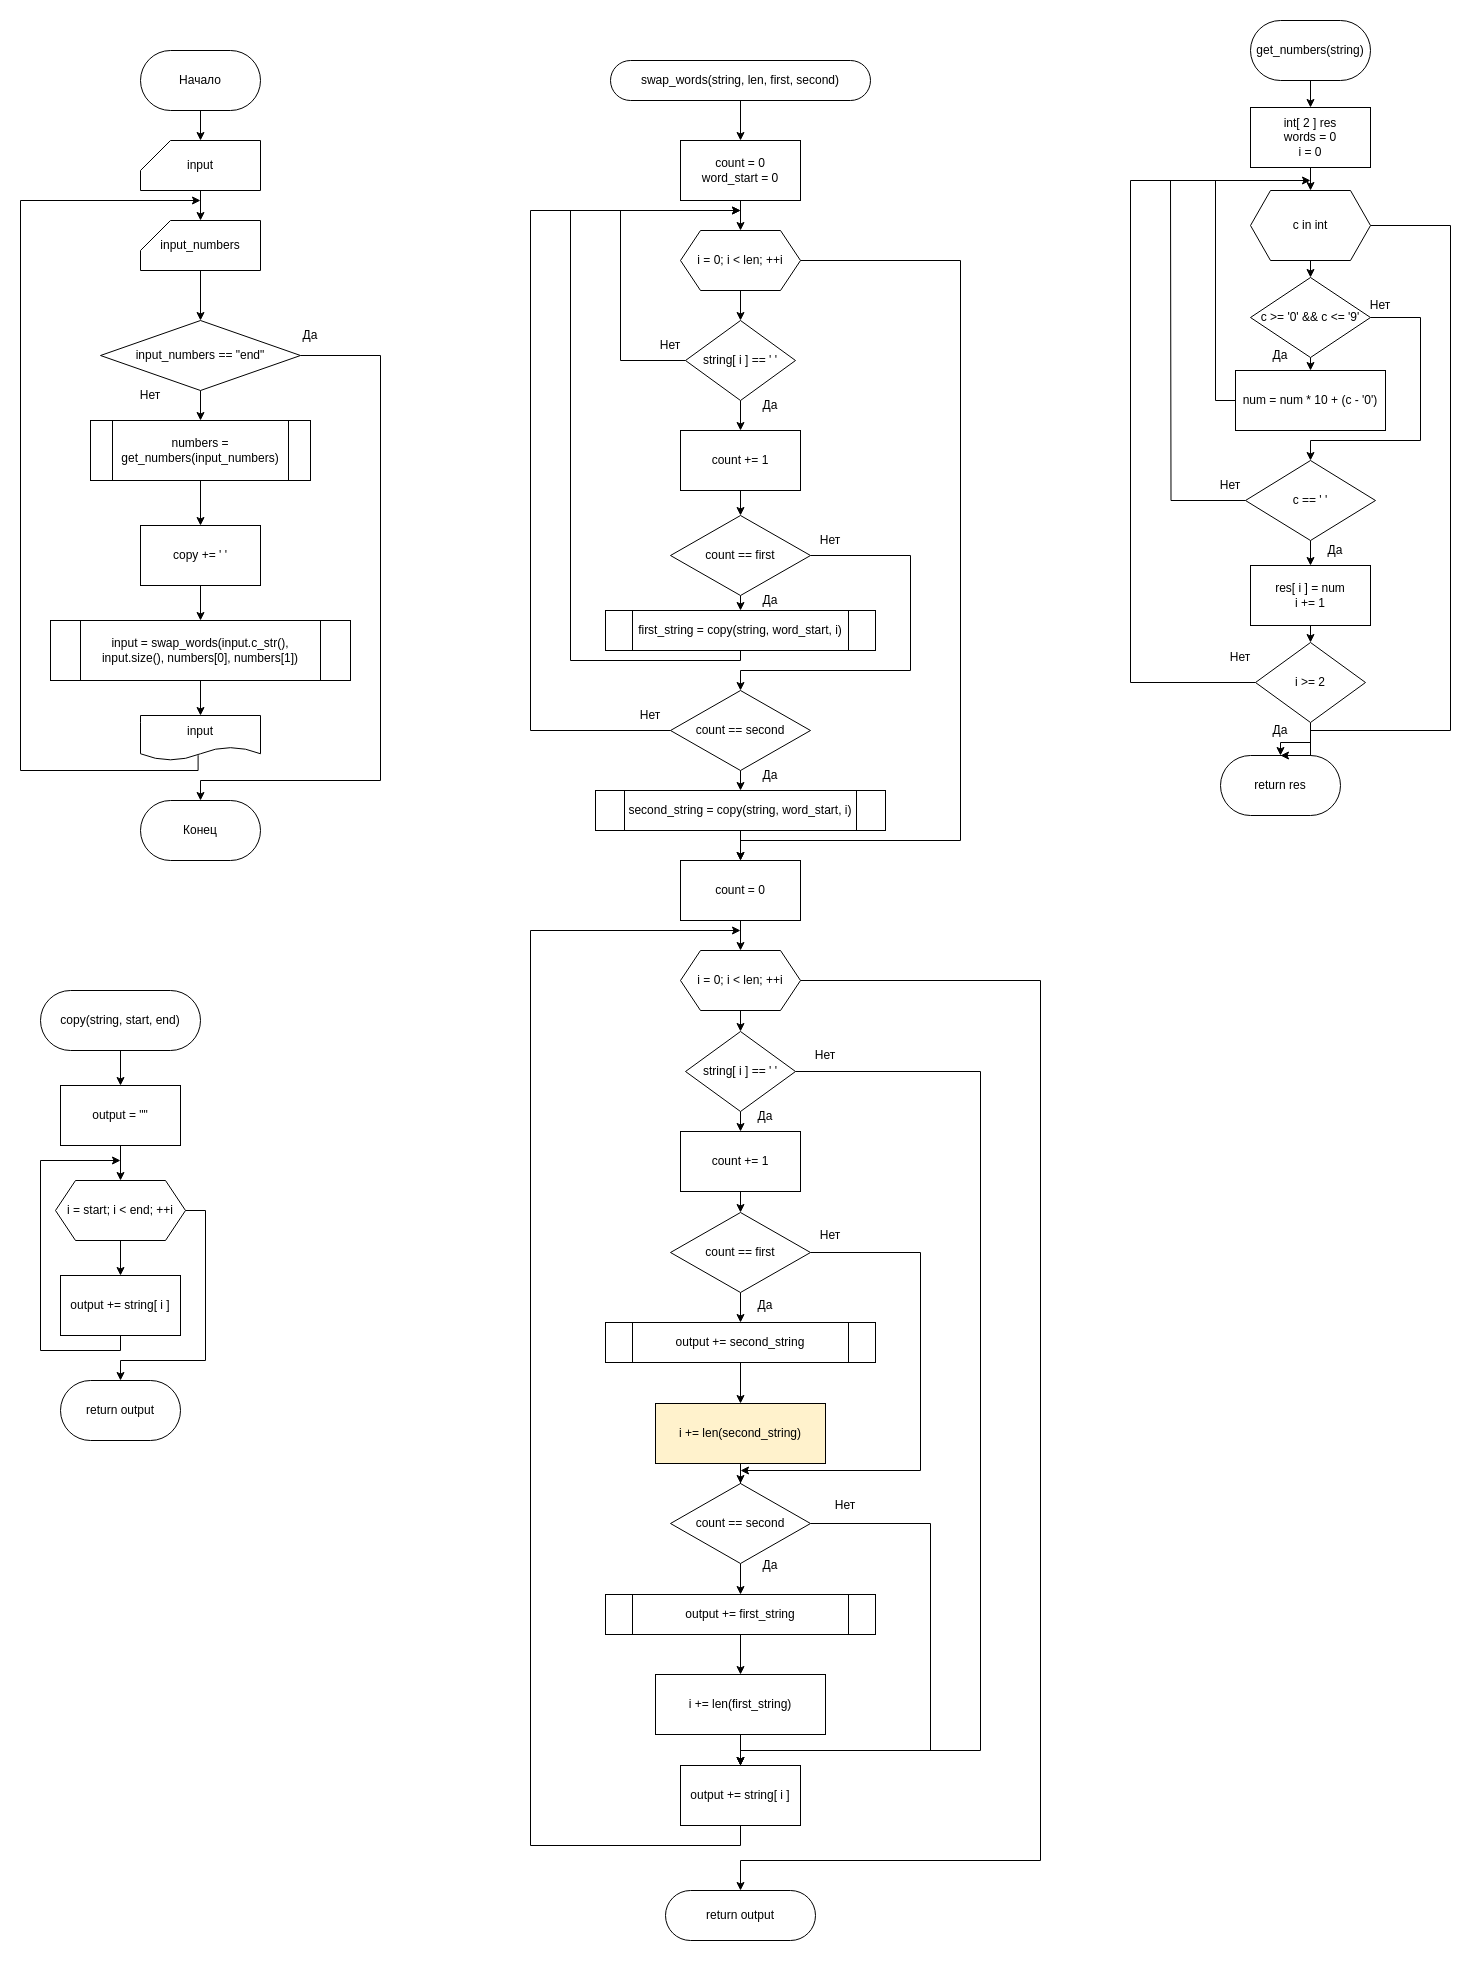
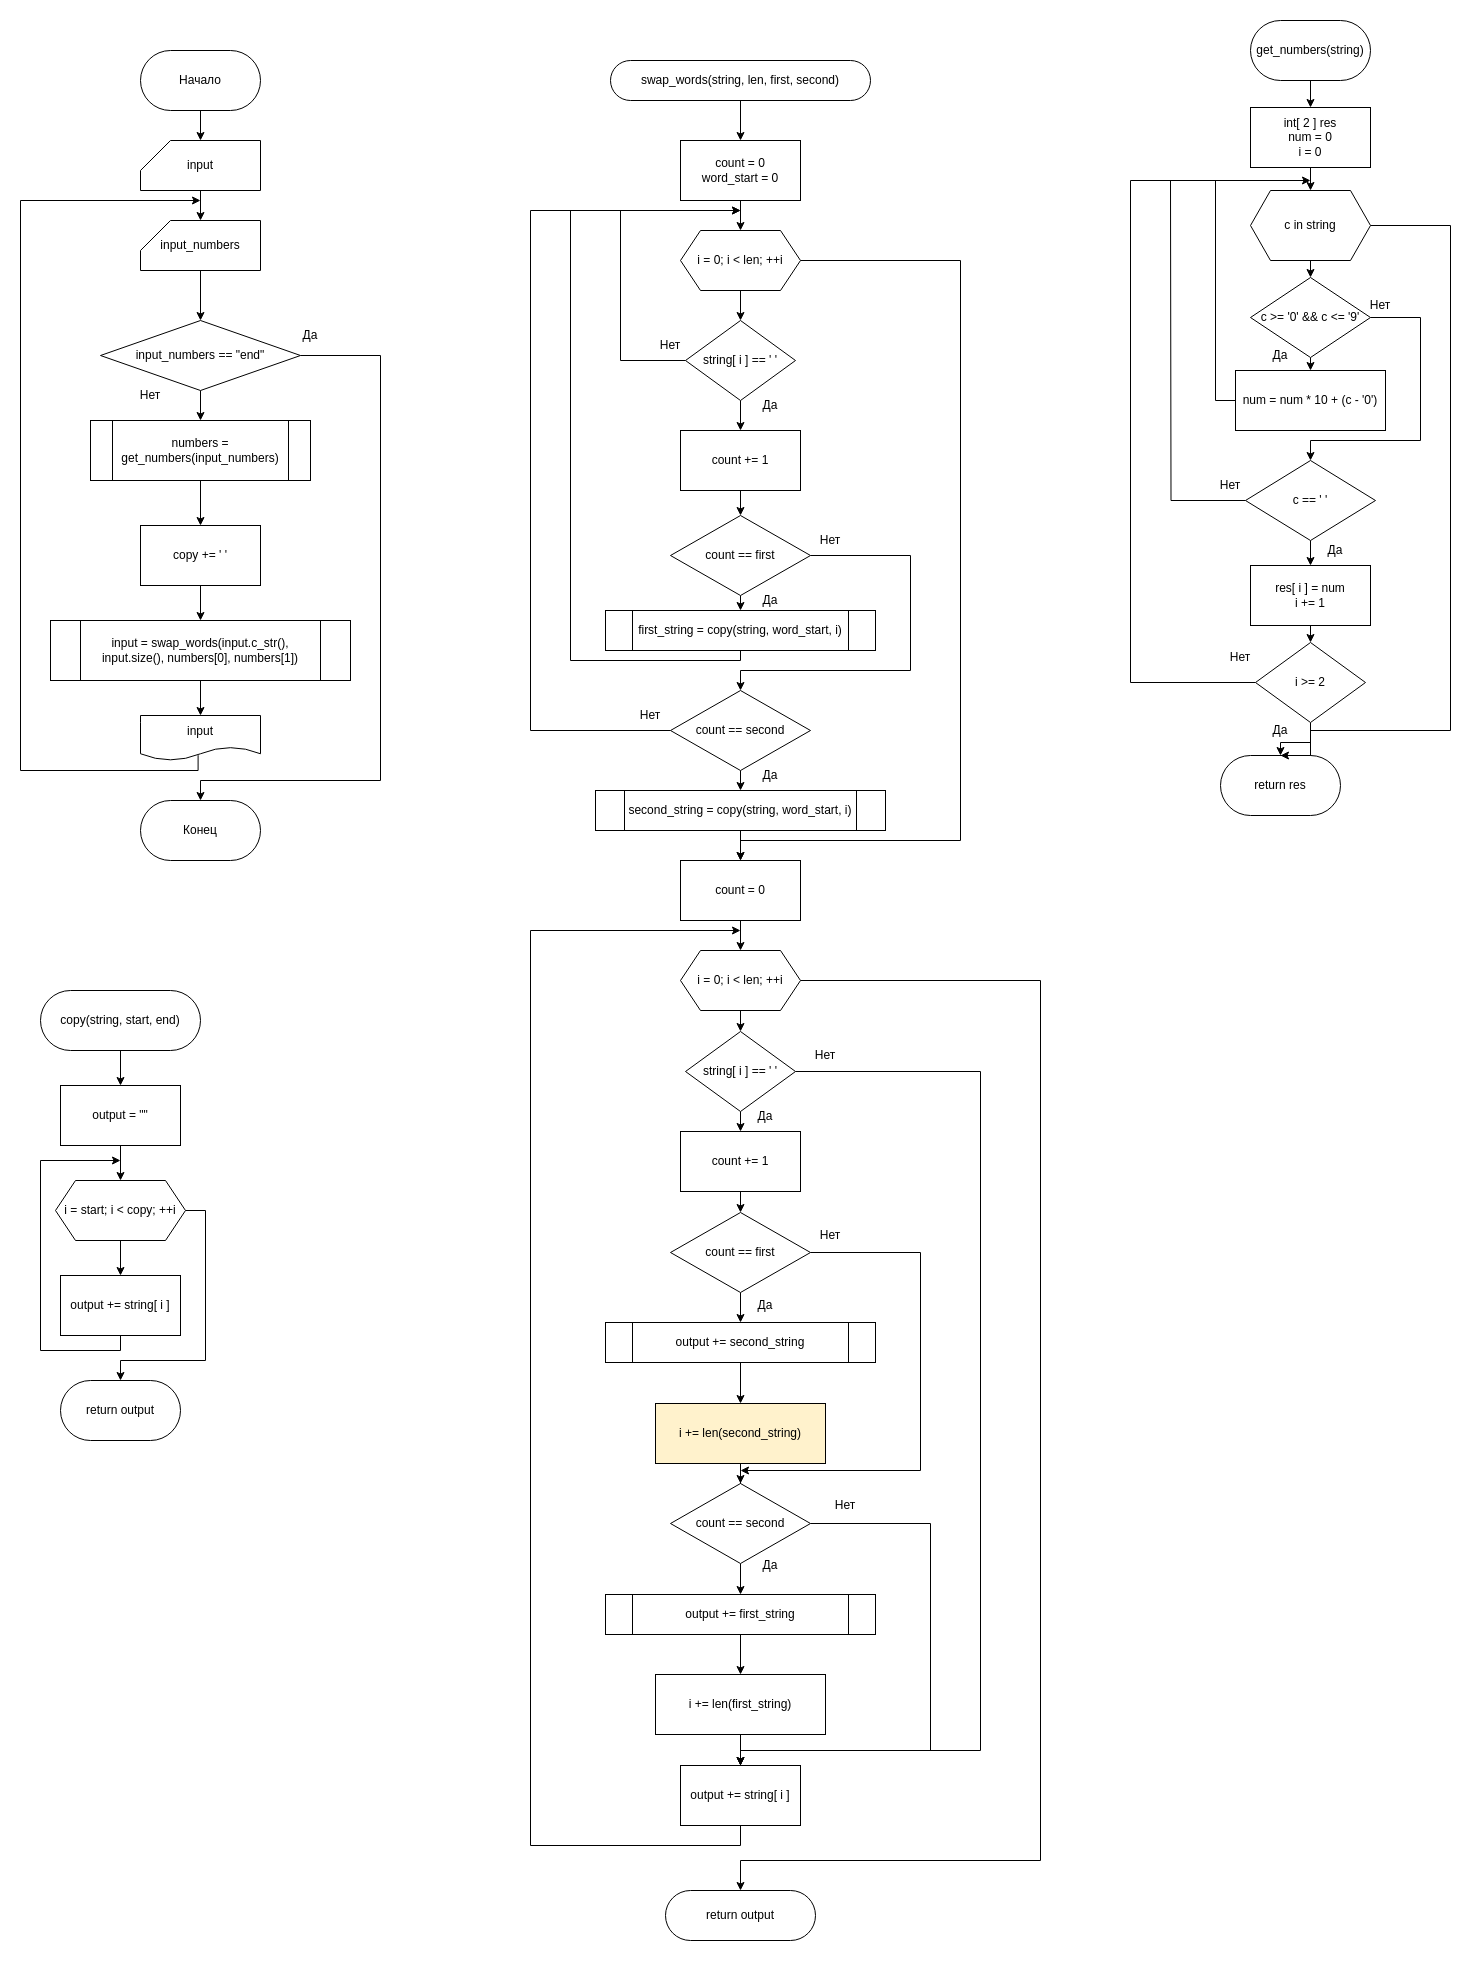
- <mxCell id="96" value="int[ 2 ] res&lt;br&gt;words = 0&lt;br&gt;i = 0" style="rounded=0;whiteSpace=wrap;html=1;" vertex="1" parent="1"><mxGeometry x="1250" y="107" width="120" height="60" as="geometry" /></mxCell>
+ <mxCell id="96" value="int[ 2 ] res&lt;br&gt;num = 0&lt;br&gt;i = 0" style="rounded=0;whiteSpace=wrap;html=1;" vertex="1" parent="1"><mxGeometry x="1250" y="107" width="120" height="60" as="geometry" /></mxCell>
- <mxCell id="110" value="c in int" style="shape=hexagon;perimeter=hexagonPerimeter2;whiteSpace=wrap;html=1;fixedSize=1;" vertex="1" parent="1"><mxGeometry x="1250" y="190" width="120" height="70" as="geometry" /></mxCell>
+ <mxCell id="110" value="c in string" style="shape=hexagon;perimeter=hexagonPerimeter2;whiteSpace=wrap;html=1;fixedSize=1;" vertex="1" parent="1"><mxGeometry x="1250" y="190" width="120" height="70" as="geometry" /></mxCell>
- <mxCell id="89" value="i = start; i &amp;lt; end; ++i" style="shape=hexagon;perimeter=hexagonPerimeter2;whiteSpace=wrap;html=1;fixedSize=1;" vertex="1" parent="1"><mxGeometry x="55" y="1180" width="130" height="60" as="geometry" /></mxCell>
+ <mxCell id="89" value="i = start; i &amp;lt; copy; ++i" style="shape=hexagon;perimeter=hexagonPerimeter2;whiteSpace=wrap;html=1;fixedSize=1;" vertex="1" parent="1"><mxGeometry x="55" y="1180" width="130" height="60" as="geometry" /></mxCell>
